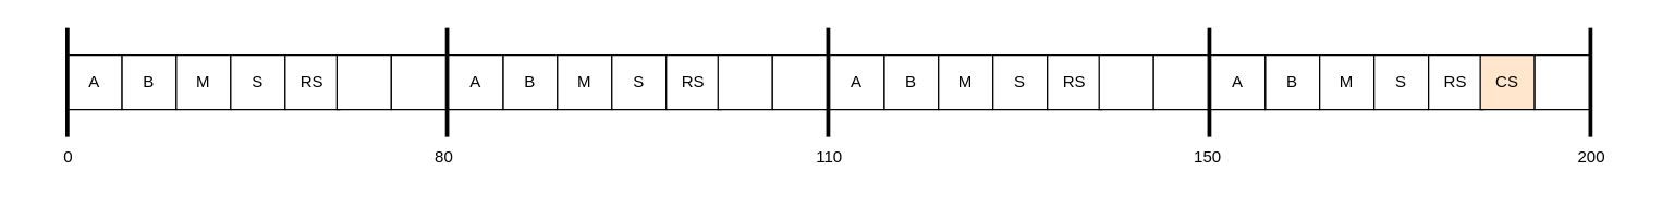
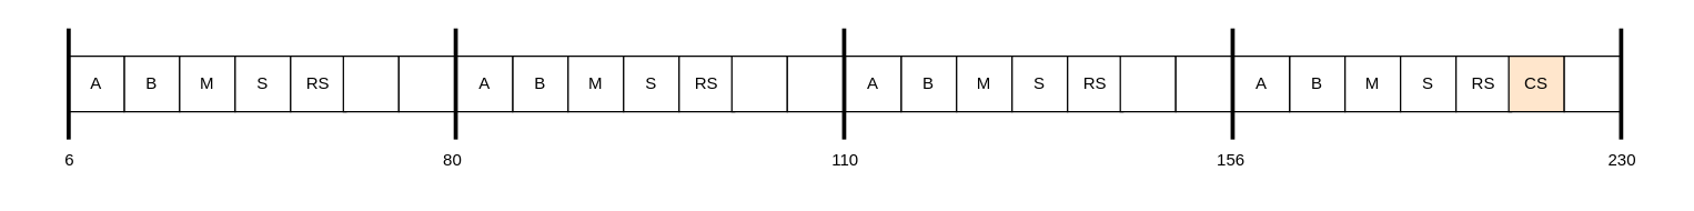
- <mxCell id="13" value="0" style="text;html=1;strokeColor=none;fillColor=none;align=center;verticalAlign=middle;whiteSpace=wrap;rounded=0;" parent="1" vertex="1"><mxGeometry x="20" y="100" width="60" height="30" as="geometry" /></mxCell>
+ <mxCell id="13" value="6" style="text;html=1;strokeColor=none;fillColor=none;align=center;verticalAlign=middle;whiteSpace=wrap;rounded=0;" parent="1" vertex="1"><mxGeometry x="20" y="100" width="60" height="30" as="geometry" /></mxCell>
- <mxCell id="9" value="150" style="text;html=1;strokeColor=none;fillColor=none;align=center;verticalAlign=middle;whiteSpace=wrap;rounded=0;" parent="1" vertex="1"><mxGeometry x="857" y="100" width="60" height="30" as="geometry" /></mxCell>
+ <mxCell id="9" value="156" style="text;html=1;strokeColor=none;fillColor=none;align=center;verticalAlign=middle;whiteSpace=wrap;rounded=0;" parent="1" vertex="1"><mxGeometry x="857" y="100" width="60" height="30" as="geometry" /></mxCell>
- <mxCell id="10" value="200" style="text;html=1;strokeColor=none;fillColor=none;align=center;verticalAlign=middle;whiteSpace=wrap;rounded=0;" parent="1" vertex="1"><mxGeometry x="1139" y="100" width="60" height="30" as="geometry" /></mxCell>
+ <mxCell id="10" value="230" style="text;html=1;strokeColor=none;fillColor=none;align=center;verticalAlign=middle;whiteSpace=wrap;rounded=0;" parent="1" vertex="1"><mxGeometry x="1139" y="100" width="60" height="30" as="geometry" /></mxCell>
